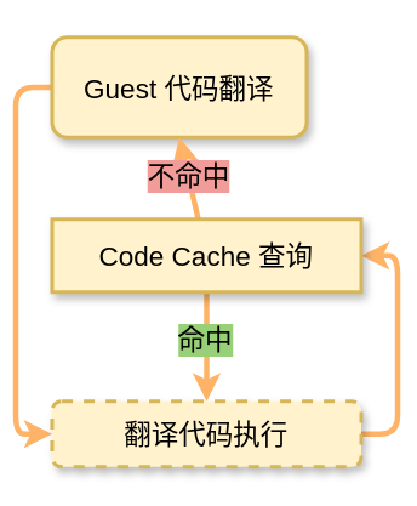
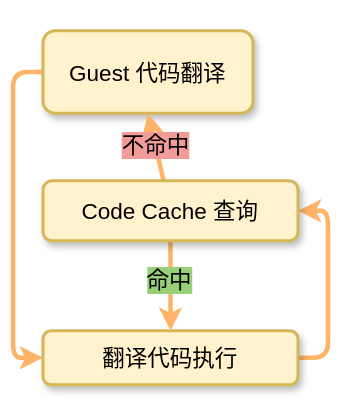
- <mxCell id="10" value="Code Cache 查询" style="whiteSpace=wrap;html=1;fillColor=#fff2cc;strokeColor=#d6b656;fontSize=15;gradientColor=none;strokeWidth=2;glass=0;sketch=0;shadow=1;rounded=0;" parent="1" vertex="1"><mxGeometry x="20" y="120" width="170" height="40" as="geometry" /></mxCell>
+ <mxCell id="10" value="Code Cache 查询" style="rounded=1;whiteSpace=wrap;html=1;fillColor=#fff2cc;strokeColor=#d6b656;fontSize=15;gradientColor=none;strokeWidth=2;glass=0;sketch=0;shadow=1;" parent="1" vertex="1"><mxGeometry x="20" y="120" width="170" height="40" as="geometry" /></mxCell>
- <mxCell id="5" value="翻译代码执行" style="rounded=1;whiteSpace=wrap;html=1;fillColor=#fff2cc;strokeColor=#d6b656;fontSize=15;gradientColor=none;strokeWidth=2;glass=0;sketch=0;shadow=1;dashed=1;" parent="1" vertex="1"><mxGeometry x="20" y="220" width="170" height="36" as="geometry" /></mxCell>
+ <mxCell id="5" value="翻译代码执行" style="rounded=1;whiteSpace=wrap;html=1;fillColor=#fff2cc;strokeColor=#d6b656;fontSize=15;gradientColor=none;strokeWidth=2;glass=0;sketch=0;shadow=1;" parent="1" vertex="1"><mxGeometry x="20" y="220" width="170" height="36" as="geometry" /></mxCell>
